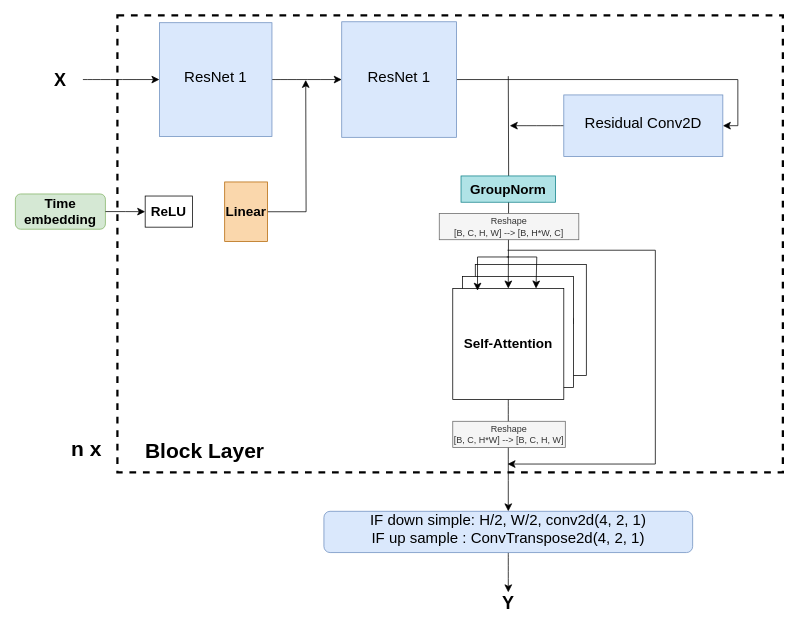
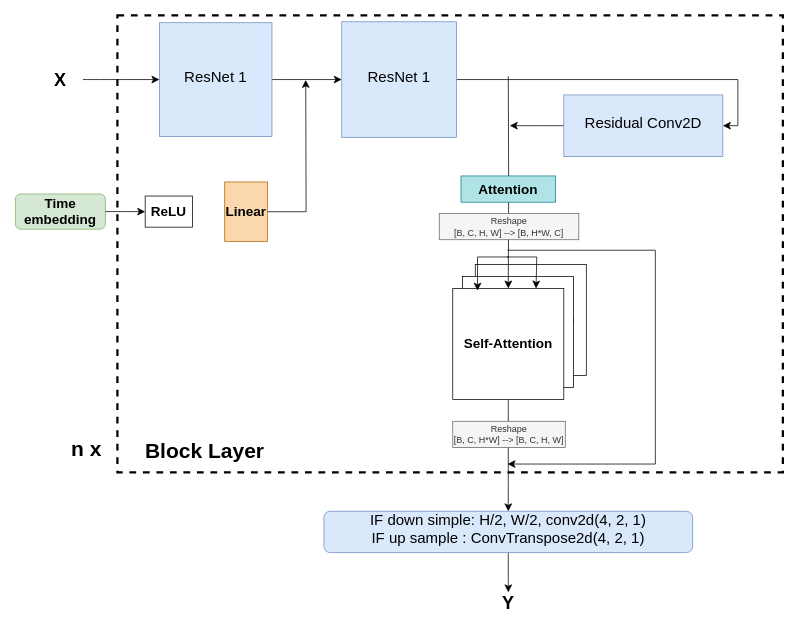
- <mxCell id="26" value="&lt;h2&gt;GroupNorm&lt;/h2&gt;" style="rounded=0;whiteSpace=wrap;html=1;fillColor=#b0e3e6;strokeColor=#0e8088;" vertex="1" parent="1"><mxGeometry x="614" y="234" width="126" height="35" as="geometry" /></mxCell>
+ <mxCell id="26" value="&lt;h2&gt;Attention&lt;/h2&gt;" style="rounded=0;whiteSpace=wrap;html=1;fillColor=#b0e3e6;strokeColor=#0e8088;" vertex="1" parent="1"><mxGeometry x="614" y="234" width="126" height="35" as="geometry" /></mxCell>
